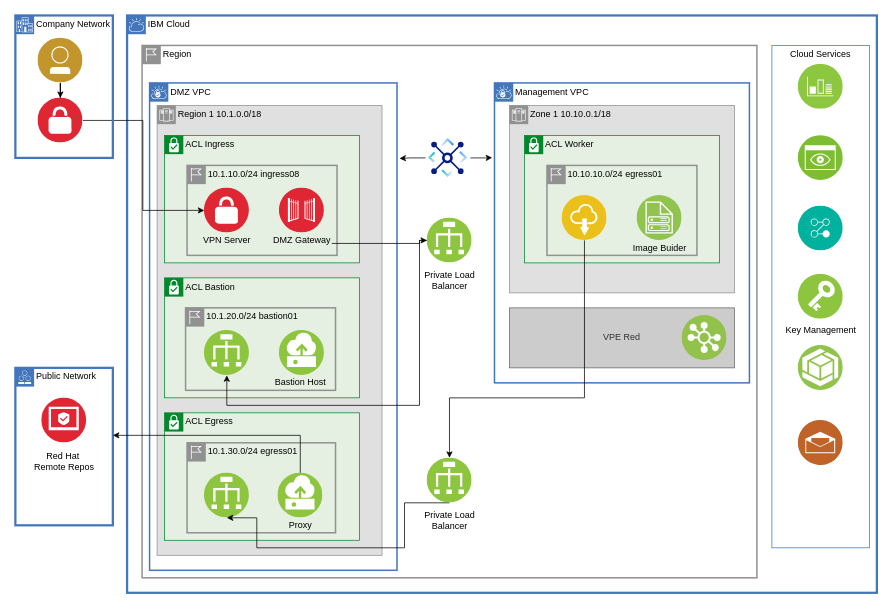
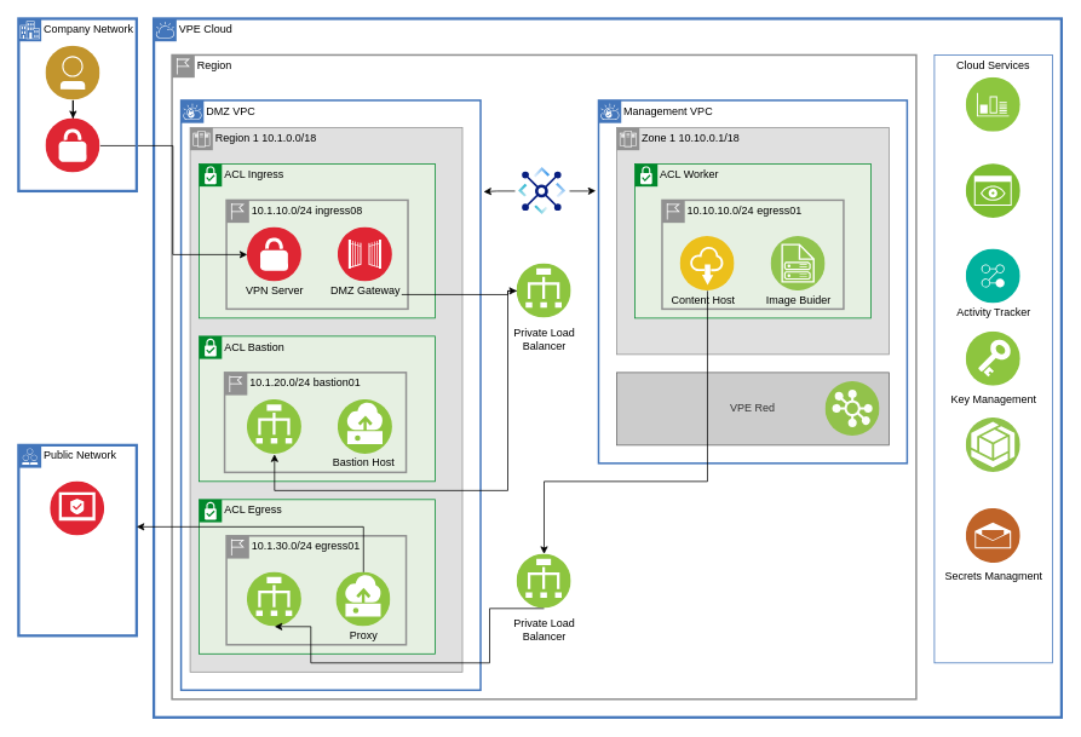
- <mxCell id="2" value="IBM Cloud" style="shape=mxgraph.ibm.box;prType=cloud;fontStyle=0;verticalAlign=top;align=left;spacingLeft=32;spacingTop=4;fillColor=none;rounded=0;whiteSpace=wrap;html=1;strokeColor=#4376BB;strokeWidth=3;dashed=0;container=0;spacing=-4;collapsible=0;expand=0;recursiveResize=0;fontSize=12;fontColor=#000000;" parent="1" vertex="1"><mxGeometry x="169" y="20" width="1000" height="770" as="geometry" /></mxCell>
+ <mxCell id="2" value="VPE Cloud" style="shape=mxgraph.ibm.box;prType=cloud;fontStyle=0;verticalAlign=top;align=left;spacingLeft=32;spacingTop=4;fillColor=none;rounded=0;whiteSpace=wrap;html=1;strokeColor=#4376BB;strokeWidth=3;dashed=0;container=0;spacing=-4;collapsible=0;expand=0;recursiveResize=0;fontSize=12;fontColor=#000000;" parent="1" vertex="1"><mxGeometry x="169" y="20" width="1000" height="770" as="geometry" /></mxCell>
+ <mxCell id="12" value="Content Host" style="text;html=1;align=center;verticalAlign=middle;resizable=0;points=[];autosize=1;fontSize=12;fontColor=#000000;" parent="8" vertex="1"><mxGeometry y="100" width="90" height="20" as="geometry" /></mxCell>
+ <mxCell id="54" value="Activity Tracker" style="text;html=1;align=center;verticalAlign=middle;resizable=0;points=[];autosize=1;fontSize=12;fontColor=#000000;" parent="48" vertex="1"><mxGeometry x="15" y="274" width="100" height="20" as="geometry" /></mxCell>
- <mxCell id="18" value="Red Hat&amp;nbsp;&lt;br&gt;Remote Repos" style="text;html=1;align=center;verticalAlign=middle;resizable=0;points=[];autosize=1;fontSize=12;fontColor=#000000;" parent="16" vertex="1"><mxGeometry x="15" y="109.97" width="100" height="30" as="geometry" /></mxCell>
+ <mxCell id="50" value="Secrets Managment" style="text;html=1;align=center;verticalAlign=middle;resizable=0;points=[];autosize=1;fontSize=12;fontColor=#000000;" parent="48" vertex="1"><mxGeometry x="5" y="564.97" width="120" height="20" as="geometry" /></mxCell>
